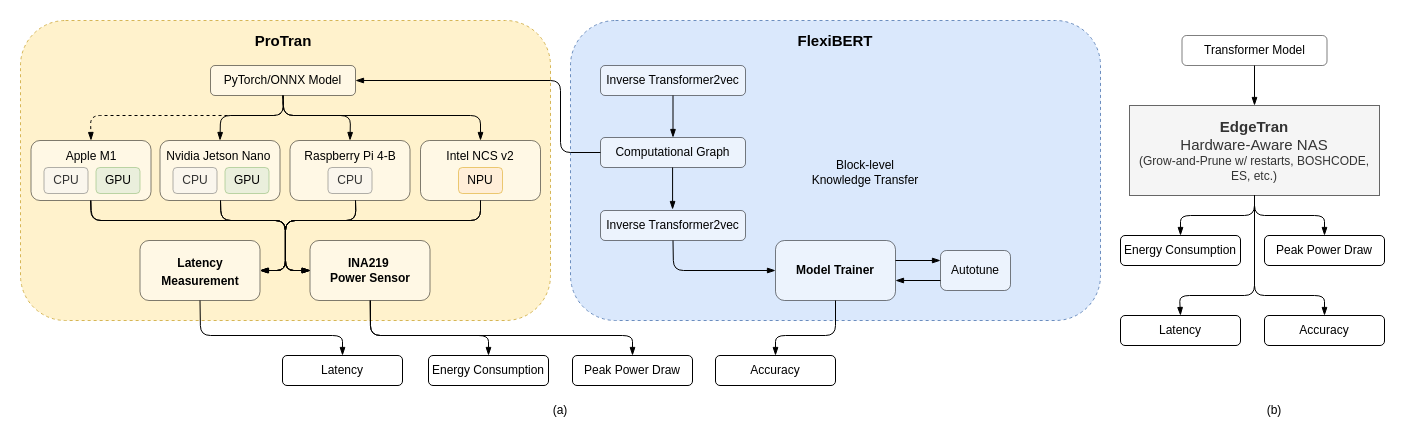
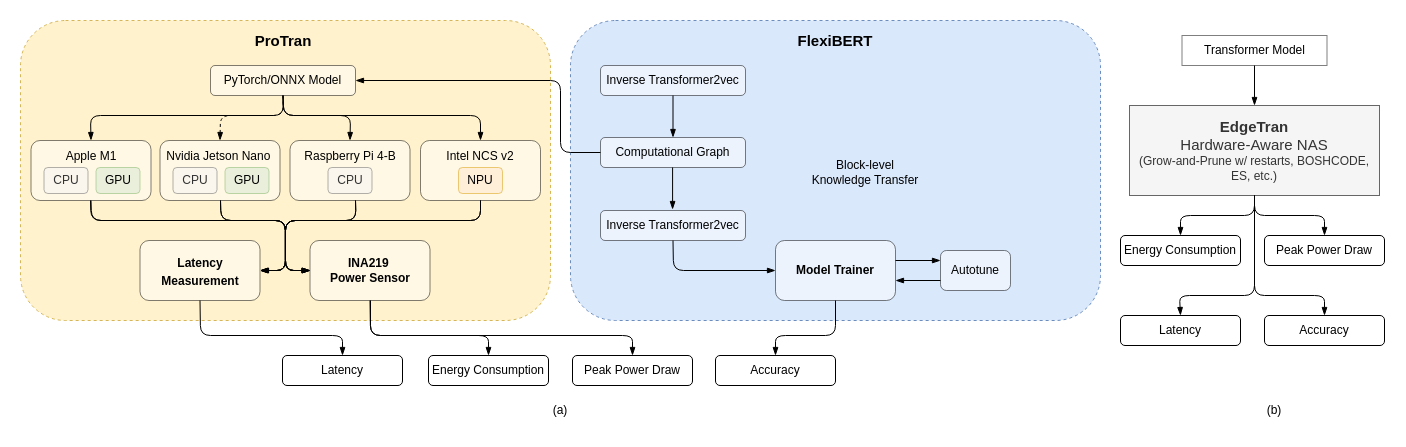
- <mxCell id="56" value="Transformer Model" style="rounded=1;whiteSpace=wrap;html=1;opacity=50;" parent="1" vertex="1"><mxGeometry x="1181.5" y="35" width="145" height="30" as="geometry" /></mxCell>
+ <mxCell id="56" value="Transformer Model" style="whiteSpace=wrap;html=1;opacity=50;rounded=0;" parent="1" vertex="1"><mxGeometry x="1181.5" y="35" width="145" height="30" as="geometry" /></mxCell>
- <mxCell id="33" value="" style="endArrow=blockThin;html=1;rounded=1;fontSize=12;exitX=0.5;exitY=1;exitDx=0;exitDy=0;entryX=0.5;entryY=0;entryDx=0;entryDy=0;endFill=1;dashed=1;" parent="1" source="32" target="4" edge="1"><mxGeometry width="50" height="50" relative="1" as="geometry"><mxPoint x="425" y="140" as="sourcePoint" /><mxPoint x="475" y="90" as="targetPoint" /><Array as="points"><mxPoint x="283" y="115" /><mxPoint x="90" y="115" /></Array></mxGeometry></mxCell>
+ <mxCell id="33" value="" style="endArrow=blockThin;html=1;rounded=1;fontSize=12;exitX=0.5;exitY=1;exitDx=0;exitDy=0;entryX=0.5;entryY=0;entryDx=0;entryDy=0;endFill=1;" parent="1" source="32" target="4" edge="1"><mxGeometry width="50" height="50" relative="1" as="geometry"><mxPoint x="425" y="140" as="sourcePoint" /><mxPoint x="475" y="90" as="targetPoint" /><Array as="points"><mxPoint x="283" y="115" /><mxPoint x="90" y="115" /></Array></mxGeometry></mxCell>
- <mxCell id="34" value="" style="endArrow=blockThin;html=1;rounded=1;fontSize=12;exitX=0.5;exitY=1;exitDx=0;exitDy=0;entryX=0.5;entryY=0;entryDx=0;entryDy=0;endFill=1;" parent="1" source="32" target="7" edge="1"><mxGeometry width="50" height="50" relative="1" as="geometry"><mxPoint x="260" y="170" as="sourcePoint" /><mxPoint x="310" y="120" as="targetPoint" /><Array as="points"><mxPoint x="283" y="115" /><mxPoint x="220" y="115" /></Array></mxGeometry></mxCell>
+ <mxCell id="34" value="" style="endArrow=blockThin;html=1;rounded=1;fontSize=12;exitX=0.5;exitY=1;exitDx=0;exitDy=0;entryX=0.5;entryY=0;entryDx=0;entryDy=0;endFill=1;dashed=1;" parent="1" source="32" target="7" edge="1"><mxGeometry width="50" height="50" relative="1" as="geometry"><mxPoint x="260" y="170" as="sourcePoint" /><mxPoint x="310" y="120" as="targetPoint" /><Array as="points"><mxPoint x="283" y="115" /><mxPoint x="220" y="115" /></Array></mxGeometry></mxCell>
